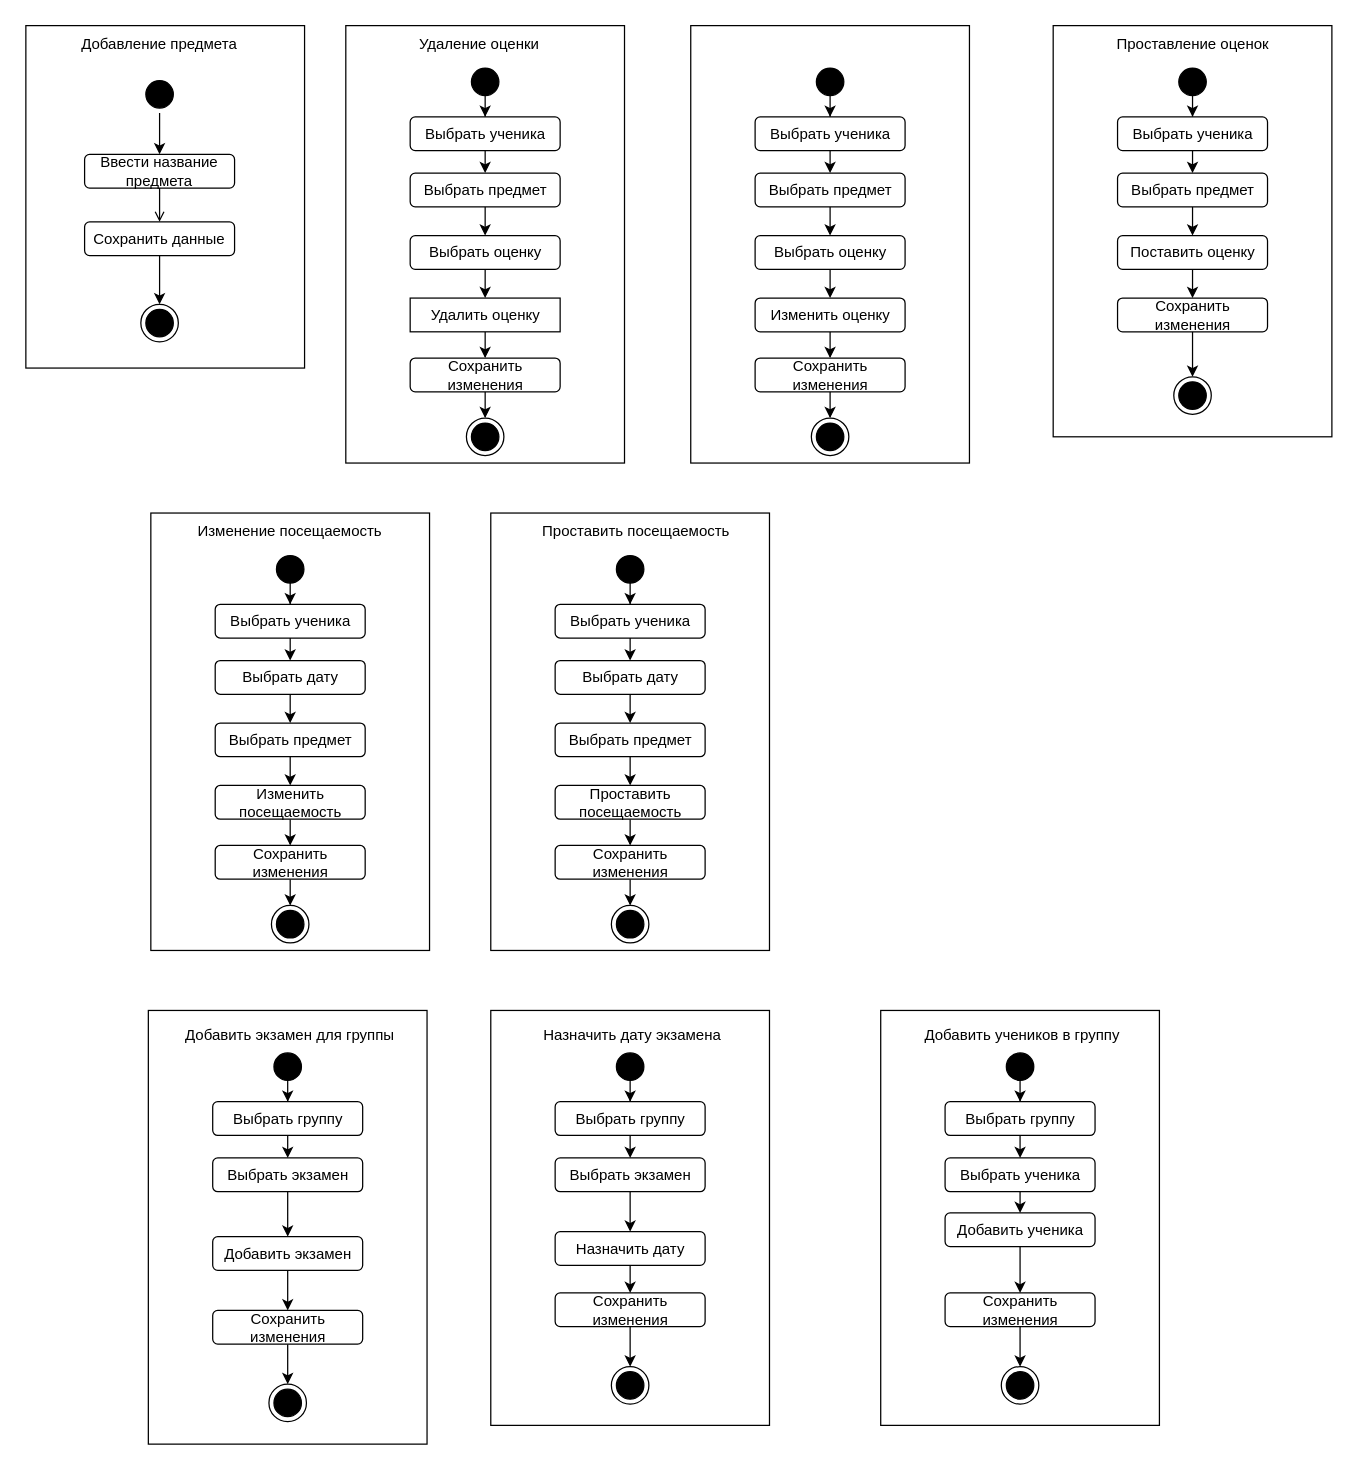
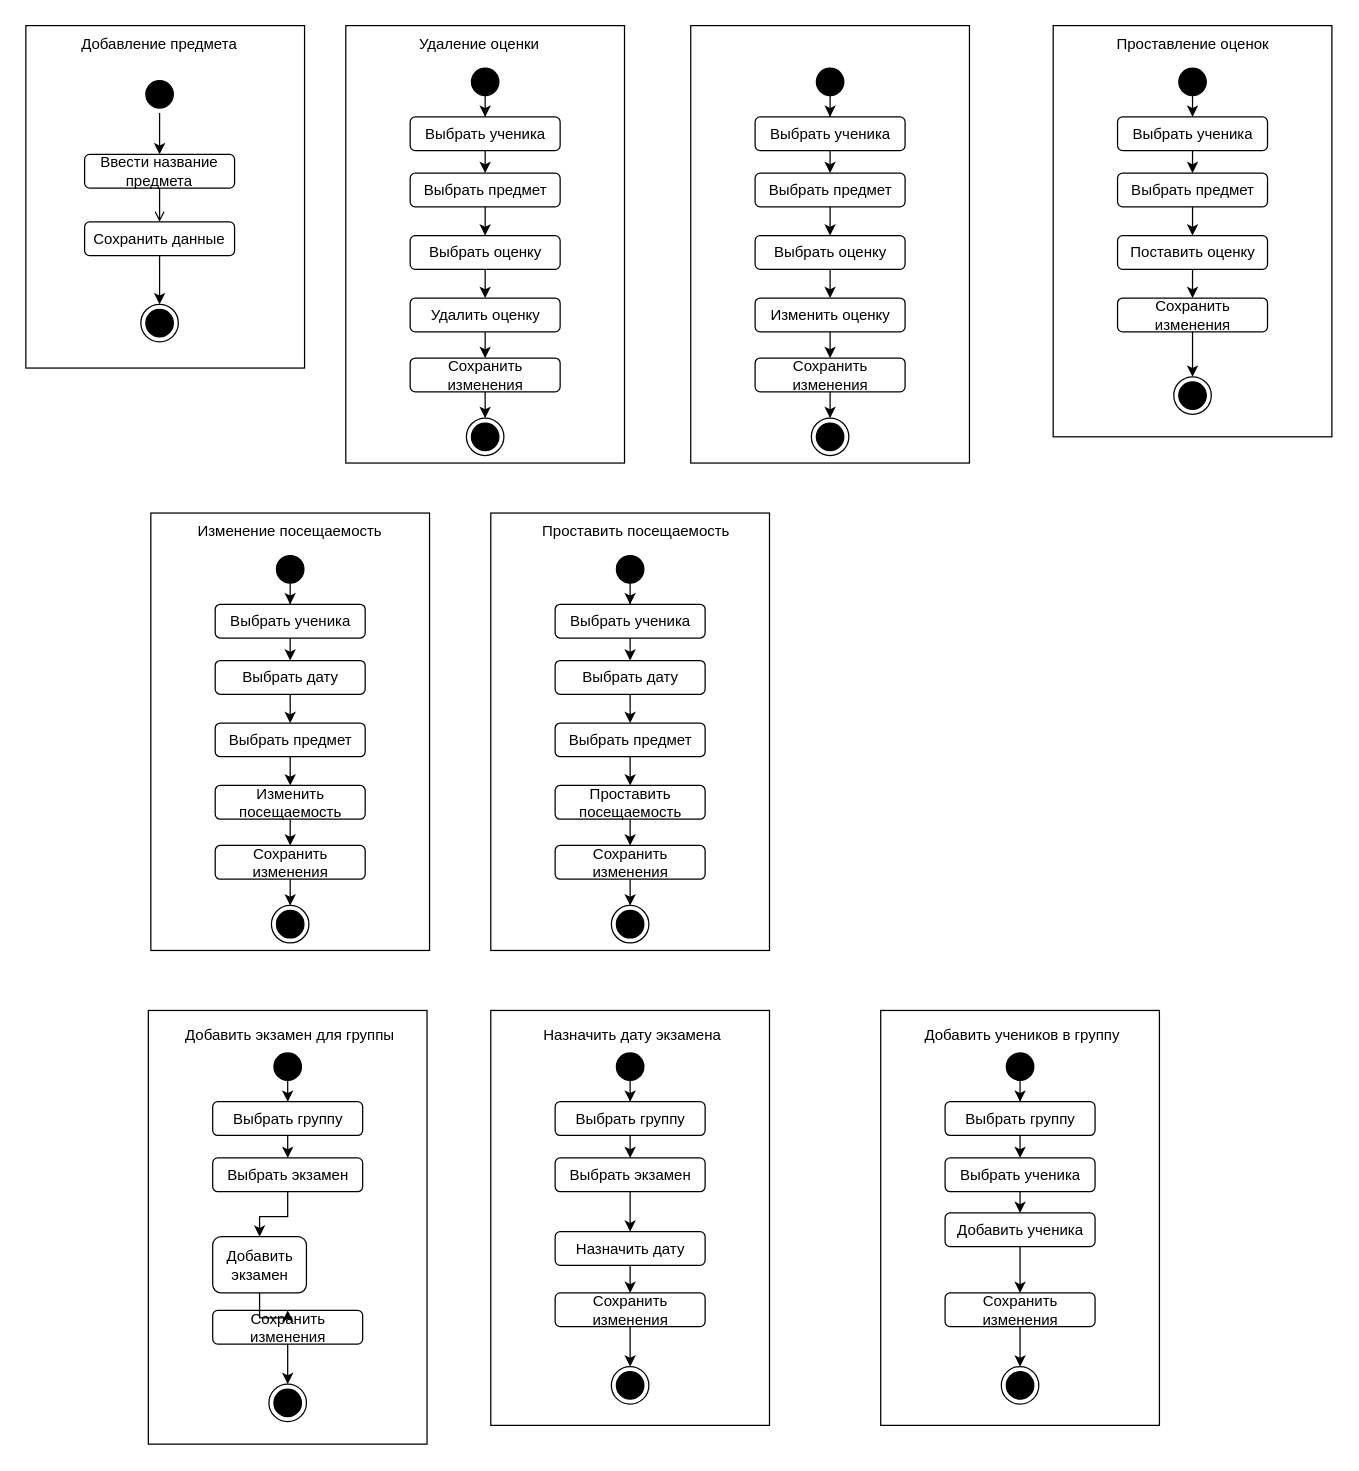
- <mxCell id="24" value="Удалить оценку" style="whiteSpace=wrap;html=1;rounded=0;" vertex="1" parent="1"><mxGeometry x="327.5" y="238" width="120" height="27" as="geometry" /></mxCell>
+ <mxCell id="24" value="Удалить оценку" style="rounded=1;whiteSpace=wrap;html=1;" vertex="1" parent="1"><mxGeometry x="327.5" y="238" width="120" height="27" as="geometry" /></mxCell>
- <mxCell id="121" value="Добавить экзамен" style="rounded=1;whiteSpace=wrap;html=1;" vertex="1" parent="1"><mxGeometry x="169.5" y="989" width="120" height="27" as="geometry" /></mxCell>
+ <mxCell id="121" value="Добавить экзамен" style="rounded=1;whiteSpace=wrap;html=1;" vertex="1" parent="1"><mxGeometry x="169.5" y="989" width="75" height="45" as="geometry" /></mxCell>
